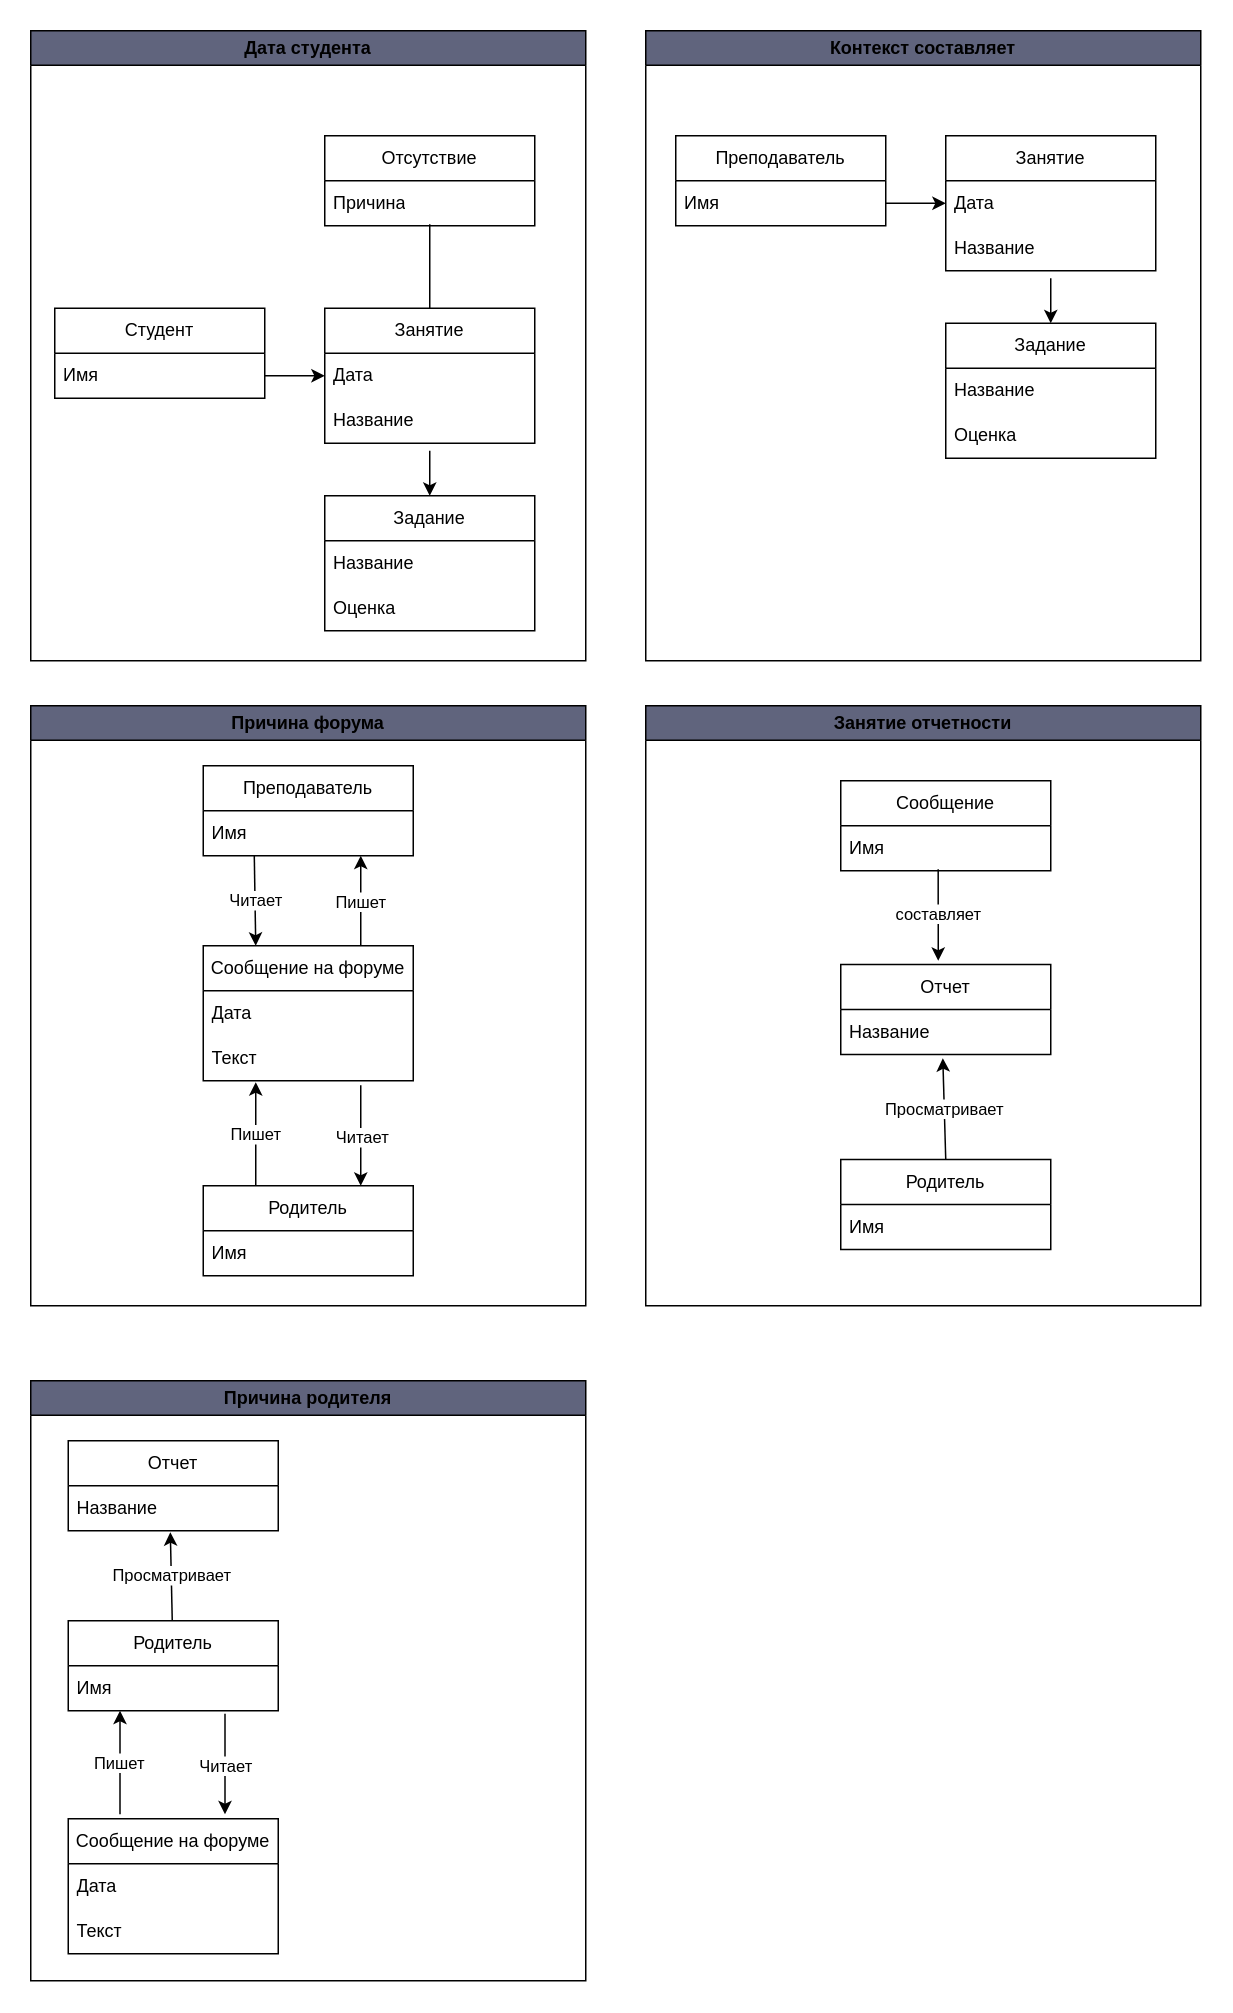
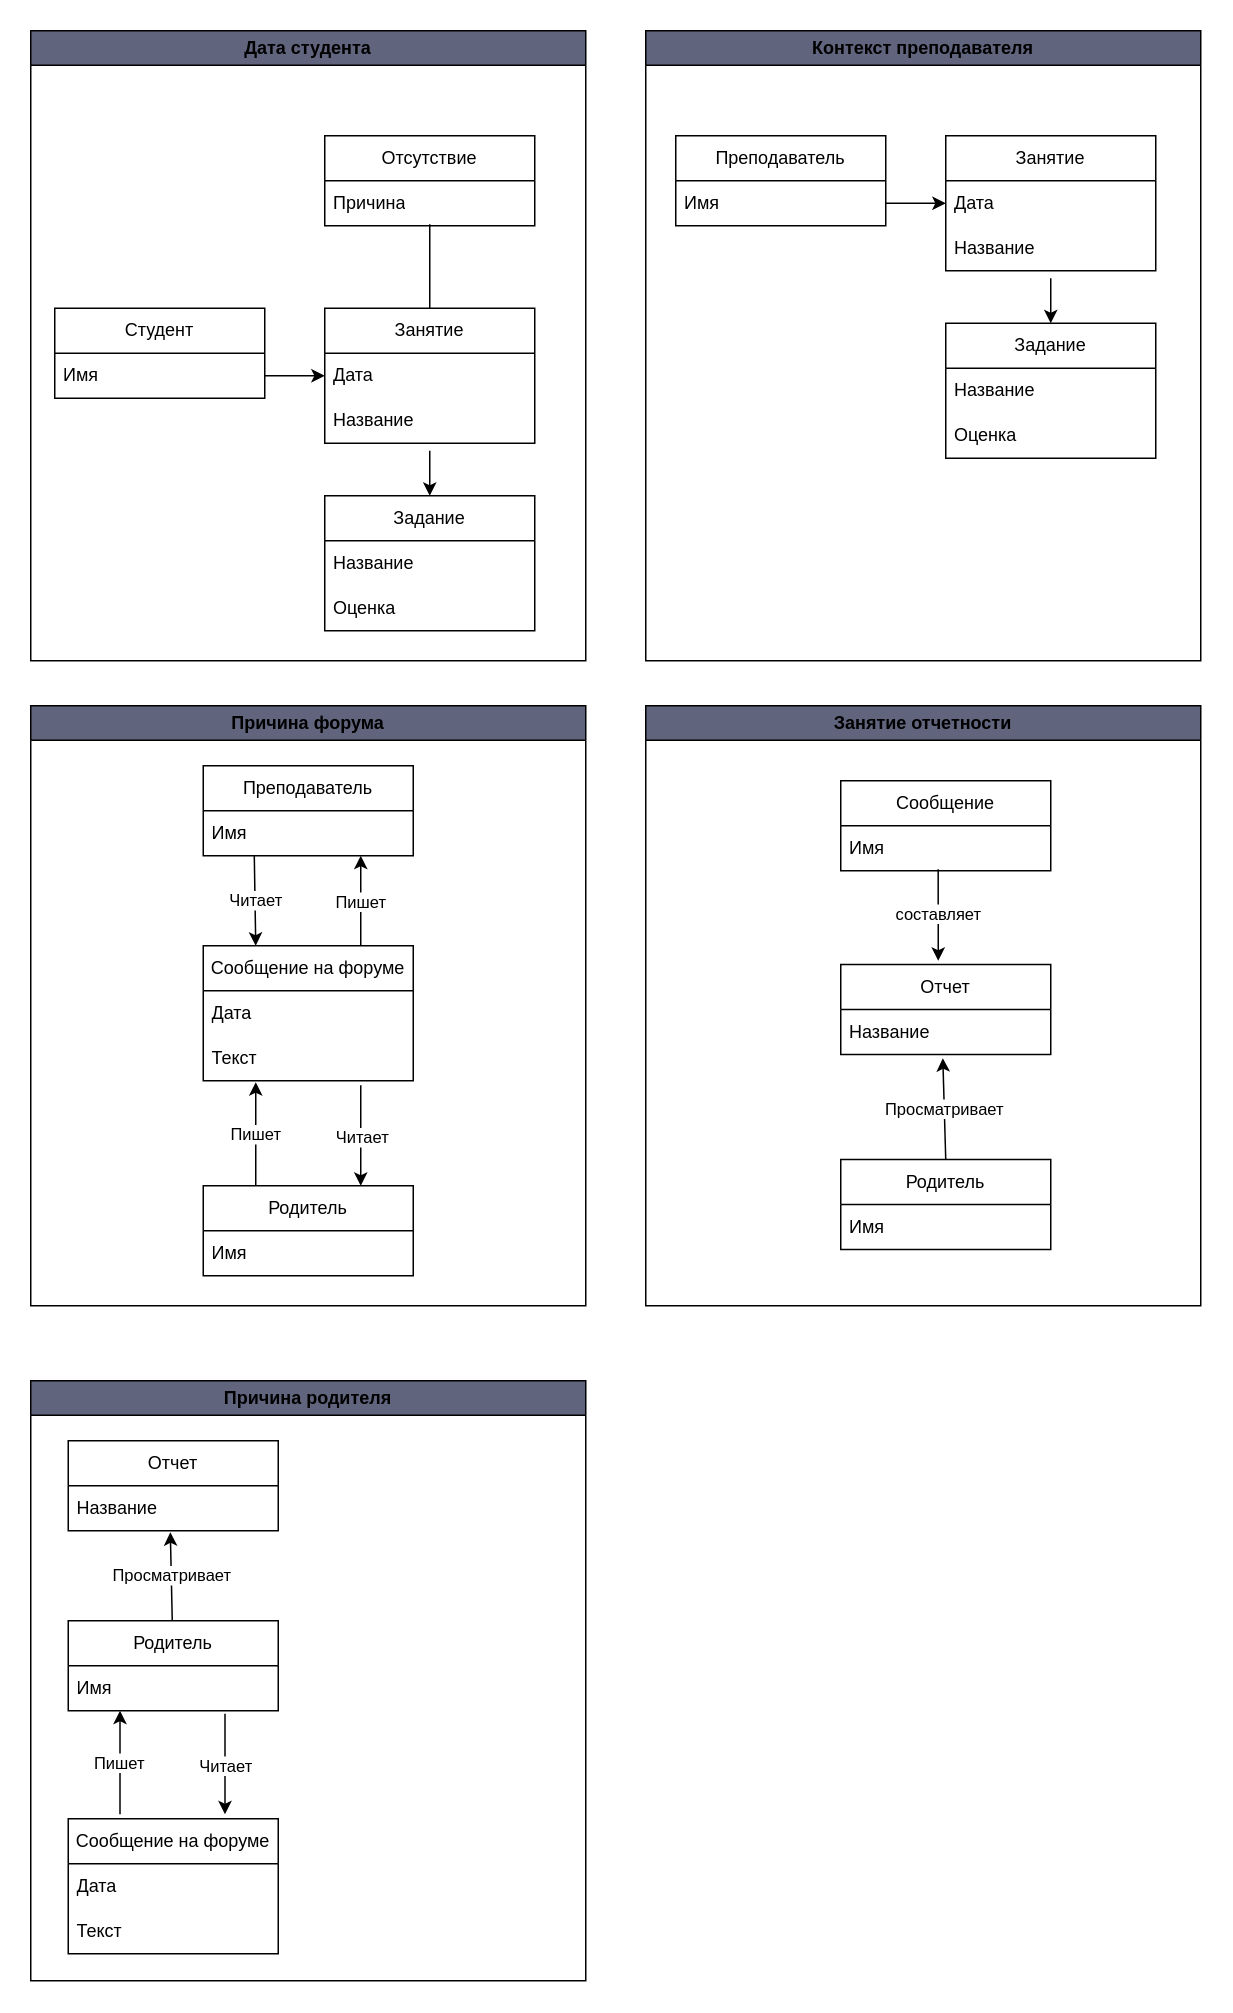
- <mxCell id="16" value="Контекст составляет" style="swimlane;whiteSpace=wrap;html=1;fillColor=#60647D;" vertex="1" parent="1"><mxGeometry x="430" y="20" width="370" height="420" as="geometry" /></mxCell>
+ <mxCell id="16" value="Контекст преподавателя" style="swimlane;whiteSpace=wrap;html=1;fillColor=#60647D;" vertex="1" parent="1"><mxGeometry x="430" y="20" width="370" height="420" as="geometry" /></mxCell>
